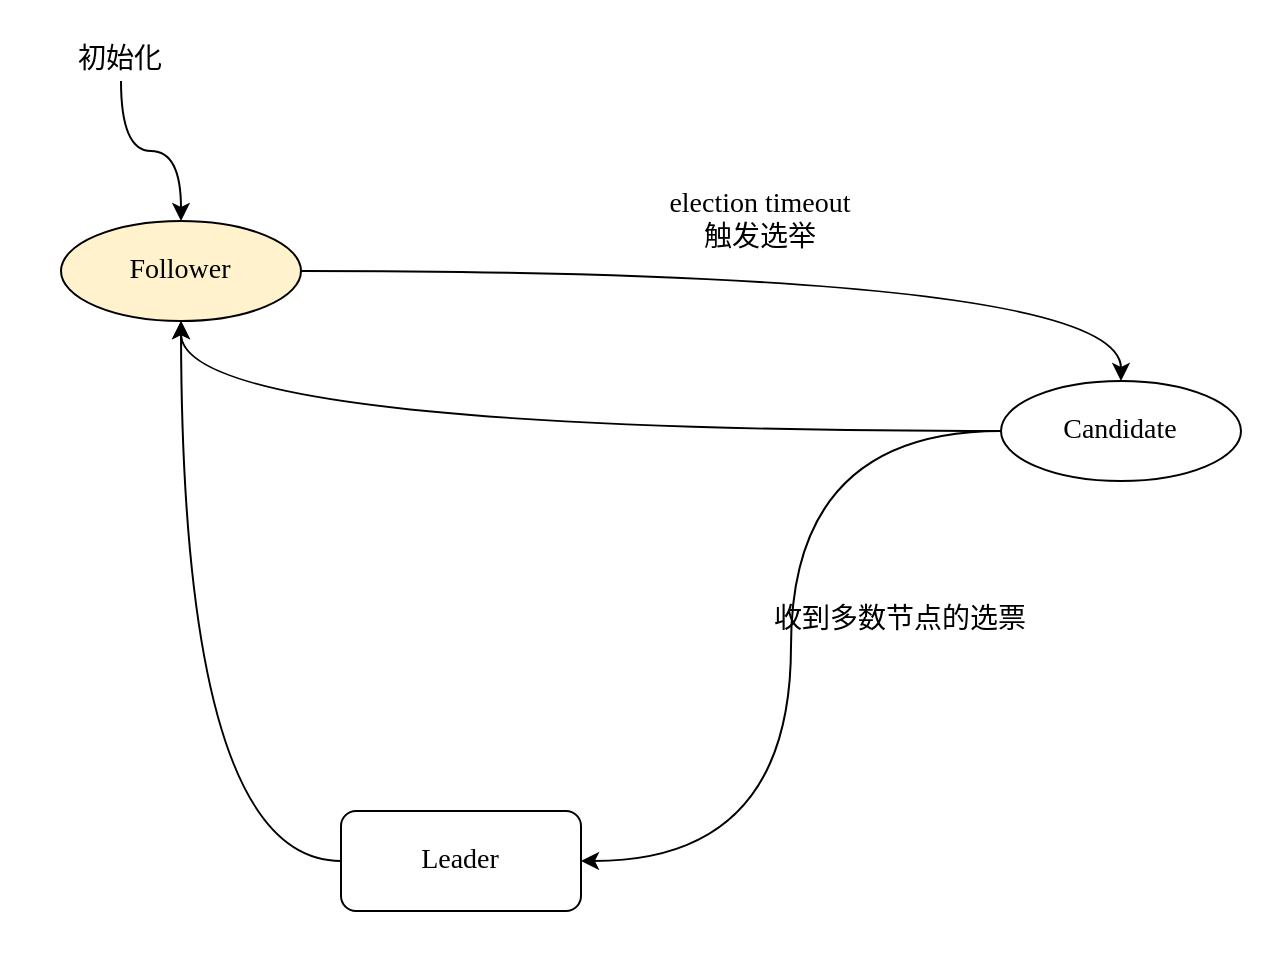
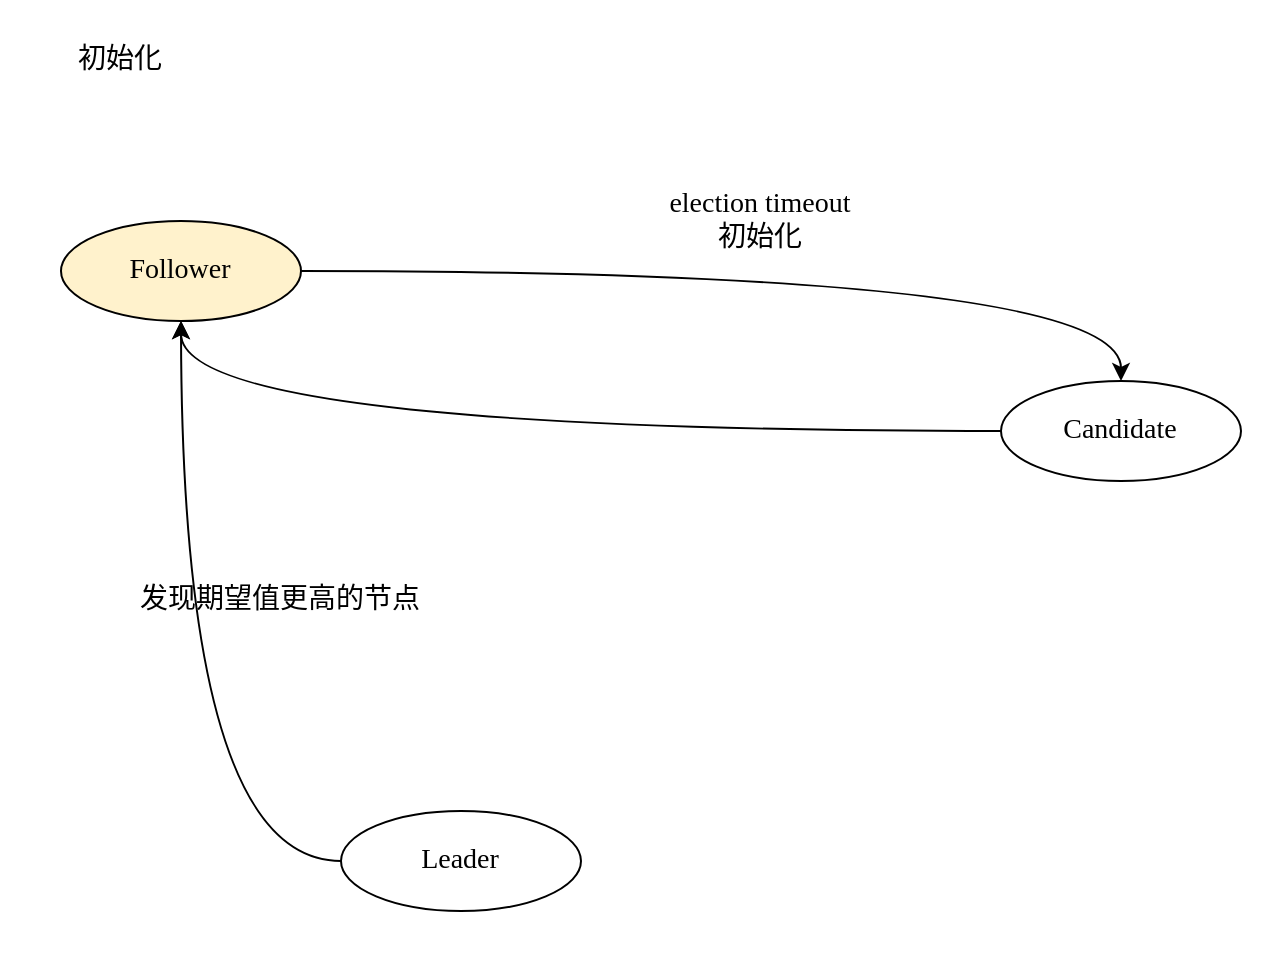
- <mxCell id="4" value="" style="edgeStyle=orthogonalEdgeStyle;rounded=0;orthogonalLoop=1;jettySize=auto;html=1;curved=1;fontFamily=Comic Sans MS;fontSize=14;" edge="1" parent="1" source="5" target="3"><mxGeometry relative="1" as="geometry" /></mxCell>
- <mxCell id="11" value="election timeout&lt;br style=&quot;font-size: 14px;&quot;&gt;触发选举" style="text;html=1;strokeColor=none;fillColor=none;align=center;verticalAlign=middle;whiteSpace=wrap;rounded=0;fontFamily=Comic Sans MS;fontSize=14;" vertex="1" parent="1"><mxGeometry x="290" y="90" width="180" height="40" as="geometry" /></mxCell>
+ <mxCell id="11" value="election timeout&lt;br style=&quot;font-size: 14px;&quot;&gt;初始化" style="text;html=1;strokeColor=none;fillColor=none;align=center;verticalAlign=middle;whiteSpace=wrap;rounded=0;fontFamily=Comic Sans MS;fontSize=14;" vertex="1" parent="1"><mxGeometry x="290" y="90" width="180" height="40" as="geometry" /></mxCell>
+ <mxCell id="13" value="发现期望值更高的节点" style="text;html=1;strokeColor=none;fillColor=none;align=center;verticalAlign=middle;whiteSpace=wrap;rounded=0;fontFamily=Comic Sans MS;fontSize=14;" vertex="1" parent="1"><mxGeometry x="50" y="280" width="180" height="40" as="geometry" /></mxCell>
- <mxCell id="12" value="收到多数节点的选票" style="text;html=1;strokeColor=none;fillColor=none;align=center;verticalAlign=middle;whiteSpace=wrap;rounded=0;fontFamily=Comic Sans MS;fontSize=14;" vertex="1" parent="1"><mxGeometry x="360" y="290" width="180" height="40" as="geometry" /></mxCell>
- <mxCell id="10" value="" style="edgeStyle=orthogonalEdgeStyle;curved=1;rounded=0;orthogonalLoop=1;jettySize=auto;html=1;entryX=1;entryY=0.5;entryDx=0;entryDy=0;exitX=0;exitY=0.5;exitDx=0;exitDy=0;fontFamily=Comic Sans MS;fontSize=14;" edge="1" parent="1" source="7" target="9"><mxGeometry relative="1" as="geometry"><mxPoint x="510" y="245" as="sourcePoint" /><mxPoint x="100" y="170" as="targetPoint" /></mxGeometry></mxCell>
- <mxCell id="9" value="Leader" style="whiteSpace=wrap;html=1;fontFamily=Comic Sans MS;fontSize=14;rounded=1;" vertex="1" parent="1"><mxGeometry x="170" y="405" width="120" height="50" as="geometry" /></mxCell>
+ <mxCell id="9" value="Leader" style="ellipse;whiteSpace=wrap;html=1;fontFamily=Comic Sans MS;fontSize=14;" vertex="1" parent="1"><mxGeometry x="170" y="405" width="120" height="50" as="geometry" /></mxCell>
